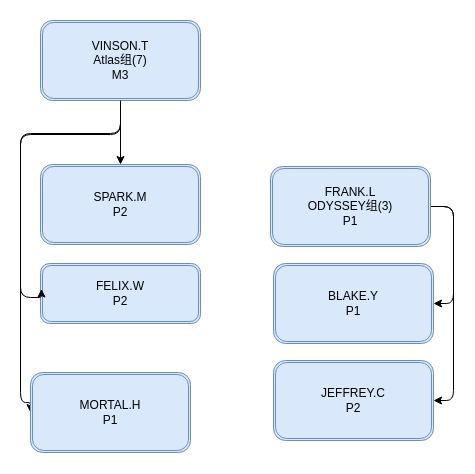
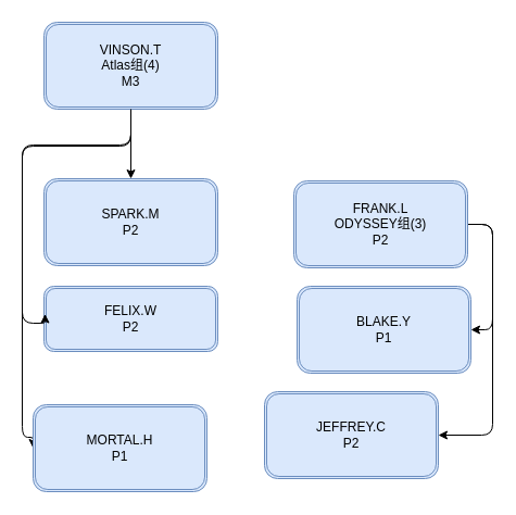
- <mxCell id="4" value="VINSON.T&lt;br&gt;Atlas组(7)&lt;br&gt;M3" style="shape=ext;double=1;rounded=1;whiteSpace=wrap;html=1;fillColor=#dae8fc;strokeColor=#6c8ebf;" vertex="1" parent="1"><mxGeometry x="40" y="20" width="160" height="80" as="geometry" /></mxCell>
+ <mxCell id="4" value="VINSON.T&lt;br&gt;Atlas组(4)&lt;br&gt;M3" style="shape=ext;double=1;rounded=1;whiteSpace=wrap;html=1;fillColor=#dae8fc;strokeColor=#6c8ebf;" vertex="1" parent="1"><mxGeometry x="40" y="20" width="160" height="80" as="geometry" /></mxCell>
- <mxCell id="8" value="FRANK.L&lt;br&gt;ODYSSEY组(3)&lt;br&gt;P1" style="shape=ext;double=1;rounded=1;whiteSpace=wrap;html=1;fillColor=#dae8fc;strokeColor=#6c8ebf;" vertex="1" parent="1"><mxGeometry x="270" y="166" width="160" height="80" as="geometry" /></mxCell>
+ <mxCell id="8" value="FRANK.L&lt;br&gt;ODYSSEY组(3)&lt;br&gt;P2" style="shape=ext;double=1;rounded=1;whiteSpace=wrap;html=1;fillColor=#dae8fc;strokeColor=#6c8ebf;" vertex="1" parent="1"><mxGeometry x="270" y="166" width="160" height="80" as="geometry" /></mxCell>
- <mxCell id="10" value="JEFFREY.C&lt;br&gt;P2" style="shape=ext;double=1;rounded=1;whiteSpace=wrap;html=1;fillColor=#dae8fc;strokeColor=#6c8ebf;" vertex="1" parent="1"><mxGeometry x="273" y="360" width="160" height="80" as="geometry" /></mxCell>
+ <mxCell id="10" value="JEFFREY.C&lt;br&gt;P2" style="shape=ext;double=1;rounded=1;whiteSpace=wrap;html=1;fillColor=#dae8fc;strokeColor=#6c8ebf;" vertex="1" parent="1"><mxGeometry x="243" y="360" width="160" height="80" as="geometry" /></mxCell>
